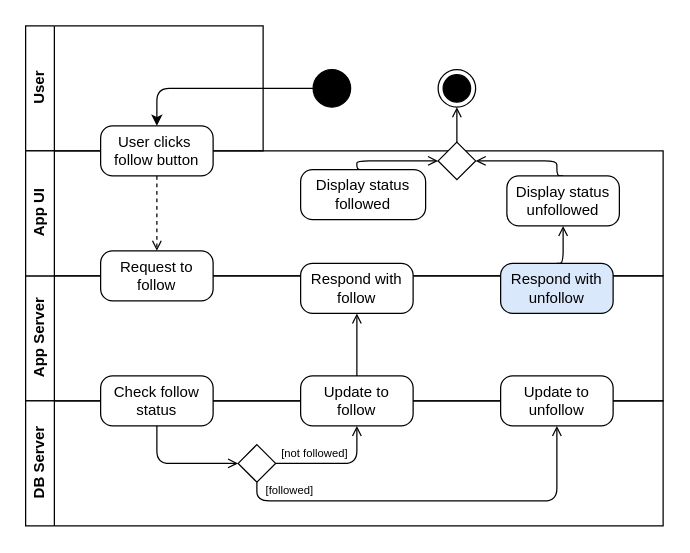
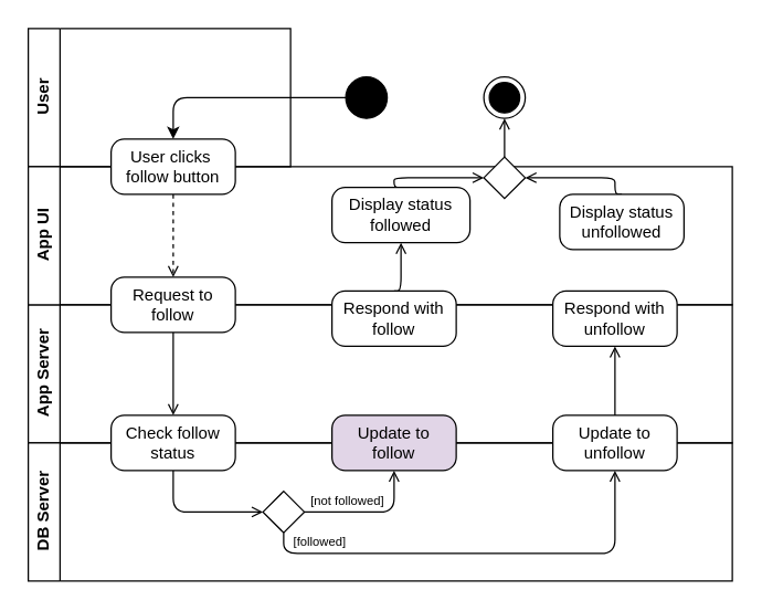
+ <mxCell id="24" style="edgeStyle=orthogonalEdgeStyle;rounded=1;orthogonalLoop=1;jettySize=auto;html=1;exitX=0.5;exitY=0;exitDx=0;exitDy=0;entryX=0.5;entryY=1;entryDx=0;entryDy=0;endArrow=open;endFill=0;curved=0;" parent="14" source="23" target="17" edge="1"><mxGeometry relative="1" as="geometry" /></mxCell>
- <mxCell id="22" style="edgeStyle=orthogonalEdgeStyle;rounded=1;orthogonalLoop=1;jettySize=auto;html=1;exitX=0.5;exitY=0;exitDx=0;exitDy=0;entryX=0.5;entryY=1;entryDx=0;entryDy=0;endArrow=open;endFill=0;curved=0;" parent="14" source="21" target="19" edge="1"><mxGeometry relative="1" as="geometry"><mxPoint x="424.931" y="90" as="targetPoint" /></mxGeometry></mxCell>
- <mxCell id="21" value="Respond with&lt;div&gt;unfollow&lt;/div&gt;" style="html=1;align=center;verticalAlign=middle;rounded=1;absoluteArcSize=1;arcSize=19;dashed=0;whiteSpace=wrap;fillColor=#dae8fc;" parent="14" vertex="1"><mxGeometry x="380" y="90" width="90" height="40" as="geometry" /></mxCell>
+ <mxCell id="21" value="Respond with&lt;div&gt;unfollow&lt;/div&gt;" style="html=1;align=center;verticalAlign=middle;rounded=1;absoluteArcSize=1;arcSize=19;dashed=0;whiteSpace=wrap;" parent="14" vertex="1"><mxGeometry x="380" y="90" width="90" height="40" as="geometry" /></mxCell>
+ <mxCell id="30" style="edgeStyle=orthogonalEdgeStyle;rounded=1;orthogonalLoop=1;jettySize=auto;html=1;exitX=0.5;exitY=1;exitDx=0;exitDy=0;entryX=0.5;entryY=0;entryDx=0;entryDy=0;endArrow=open;endFill=0;curved=0;" parent="1" source="15" target="11" edge="1"><mxGeometry relative="1" as="geometry" /></mxCell>
- <mxCell id="33" value="" style="edgeStyle=orthogonalEdgeStyle;rounded=1;orthogonalLoop=1;jettySize=auto;html=1;exitX=0.5;exitY=0;exitDx=0;exitDy=0;entryX=0.5;entryY=1;entryDx=0;entryDy=0;endArrow=open;endFill=0;curved=0;" parent="1" source="12" target="23" edge="1"><mxGeometry relative="1" as="geometry"><mxPoint x="285" y="300" as="sourcePoint" /><mxPoint x="285" y="190" as="targetPoint" /></mxGeometry></mxCell>
+ <mxCell id="32" value="" style="edgeStyle=orthogonalEdgeStyle;rounded=1;orthogonalLoop=1;jettySize=auto;html=1;exitX=0.5;exitY=0;exitDx=0;exitDy=0;entryX=0.5;entryY=1;entryDx=0;entryDy=0;endArrow=open;endFill=0;curved=0;" parent="1" source="13" target="21" edge="1"><mxGeometry relative="1" as="geometry"><mxPoint x="445" y="190" as="targetPoint" /><mxPoint x="445" y="300" as="sourcePoint" /></mxGeometry></mxCell>
- <mxCell id="12" value="Update to&lt;div&gt;follow&lt;/div&gt;" style="html=1;align=center;verticalAlign=middle;rounded=1;absoluteArcSize=1;arcSize=19;dashed=0;whiteSpace=wrap;" parent="4" vertex="1"><mxGeometry x="220" y="-20" width="90" height="40" as="geometry" /></mxCell>
+ <mxCell id="12" value="Update to&lt;div&gt;follow&lt;/div&gt;" style="html=1;align=center;verticalAlign=middle;rounded=1;absoluteArcSize=1;arcSize=19;dashed=0;whiteSpace=wrap;fillColor=#e1d5e7;" parent="4" vertex="1"><mxGeometry x="220" y="-20" width="90" height="40" as="geometry" /></mxCell>
